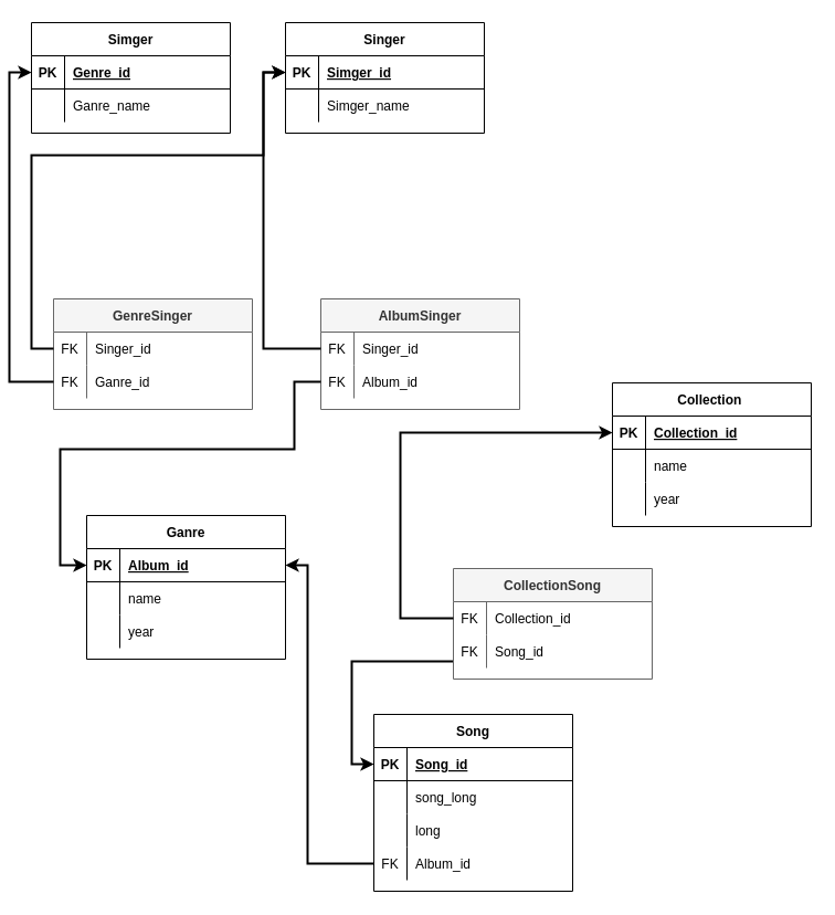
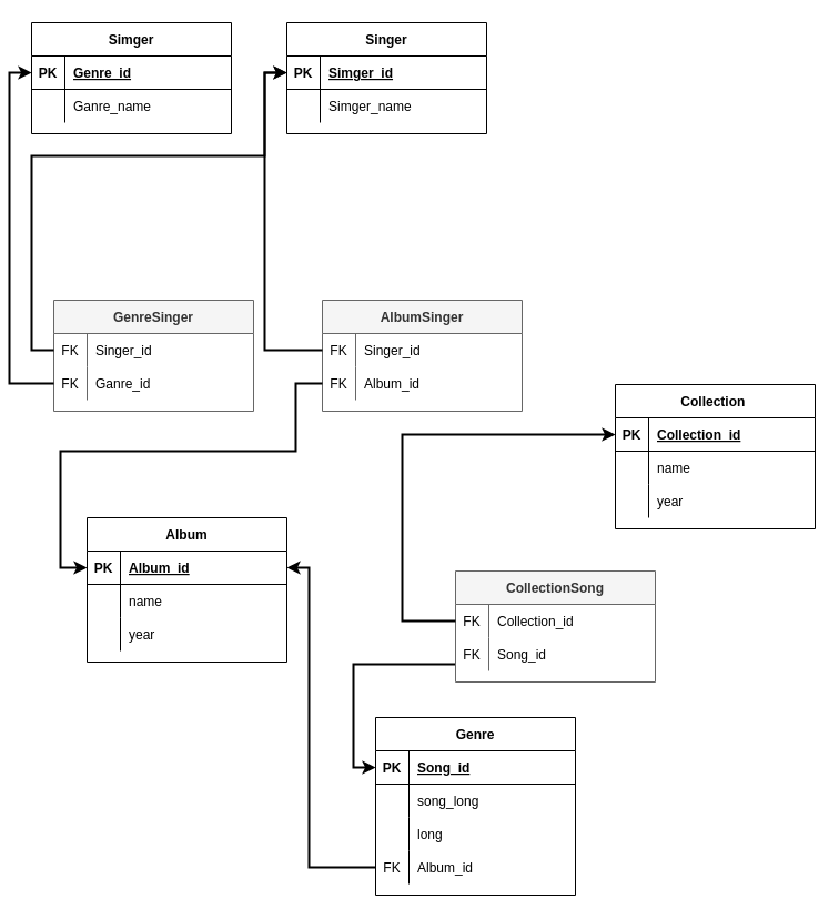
- <mxCell id="23" value="Ganre" style="shape=table;startSize=30;container=1;collapsible=1;childLayout=tableLayout;fixedRows=1;rowLines=0;fontStyle=1;align=center;resizeLast=1;" parent="1" vertex="1"><mxGeometry x="70" y="466" width="180" height="130" as="geometry" /></mxCell>
+ <mxCell id="23" value="Album" style="shape=table;startSize=30;container=1;collapsible=1;childLayout=tableLayout;fixedRows=1;rowLines=0;fontStyle=1;align=center;resizeLast=1;" parent="1" vertex="1"><mxGeometry x="70" y="466" width="180" height="130" as="geometry" /></mxCell>
- <mxCell id="33" value="Song" style="shape=table;startSize=30;container=1;collapsible=1;childLayout=tableLayout;fixedRows=1;rowLines=0;fontStyle=1;align=center;resizeLast=1;" parent="1" vertex="1"><mxGeometry x="330" y="646" width="180" height="160" as="geometry" /></mxCell>
+ <mxCell id="33" value="Genre" style="shape=table;startSize=30;container=1;collapsible=1;childLayout=tableLayout;fixedRows=1;rowLines=0;fontStyle=1;align=center;resizeLast=1;" parent="1" vertex="1"><mxGeometry x="330" y="646" width="180" height="160" as="geometry" /></mxCell>
